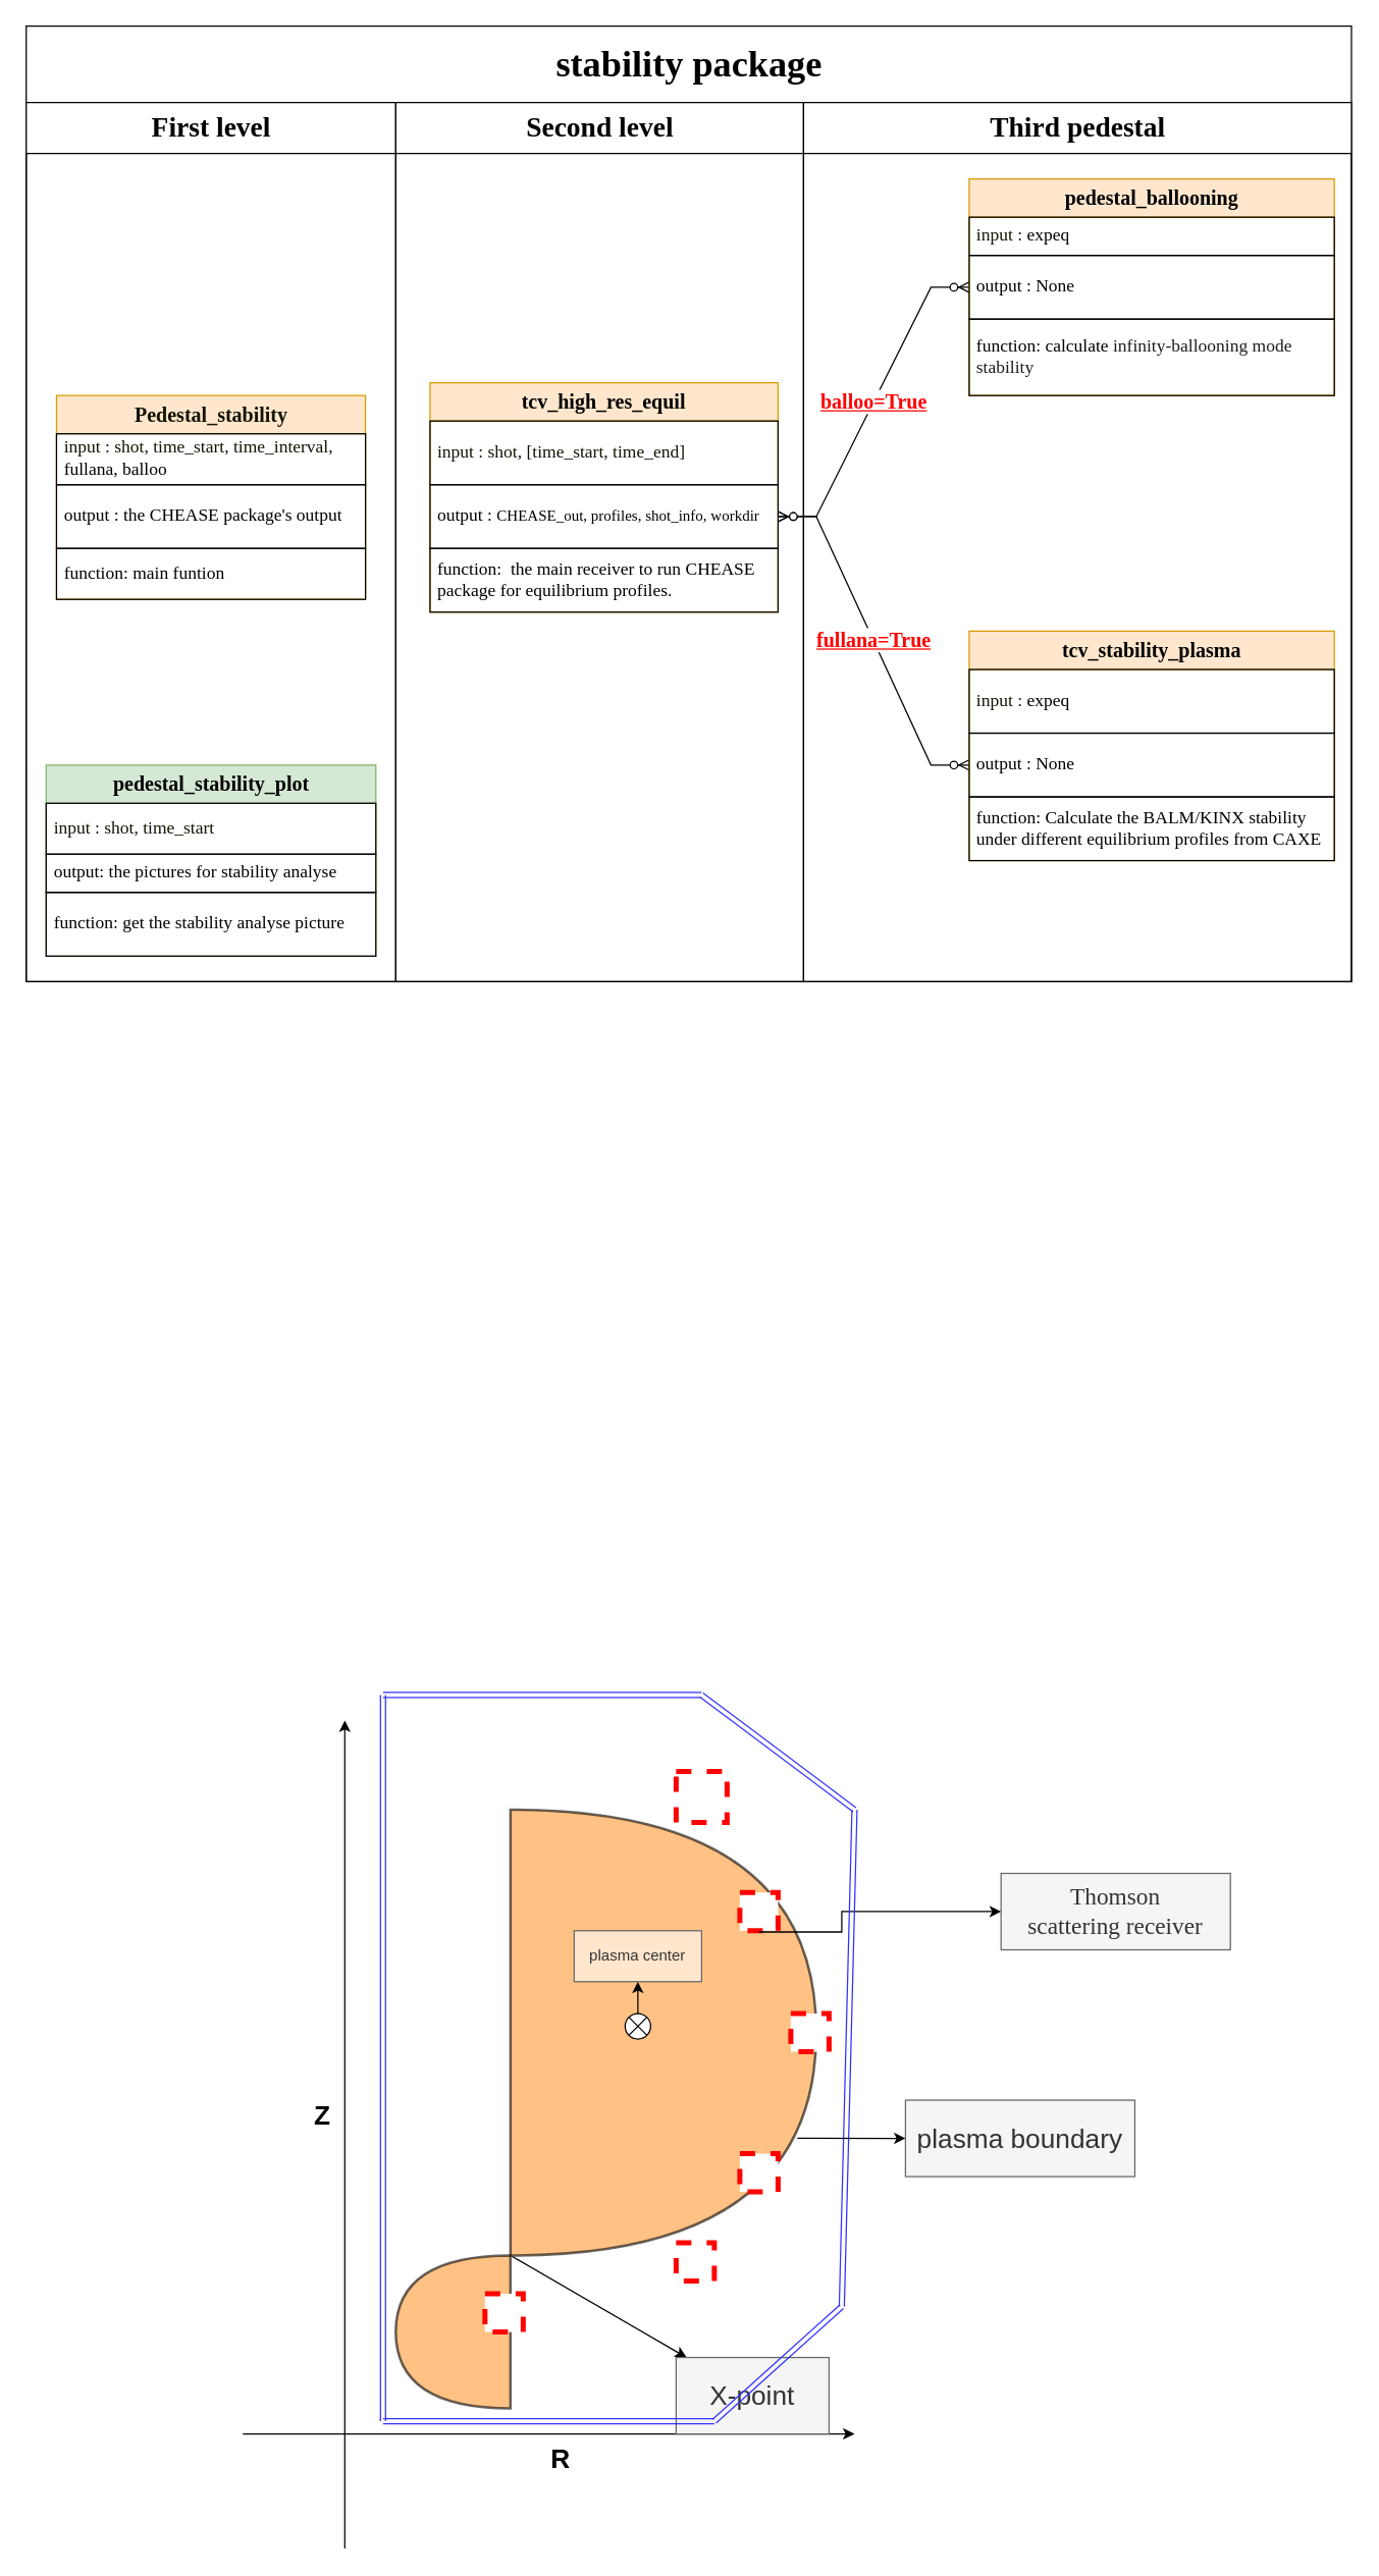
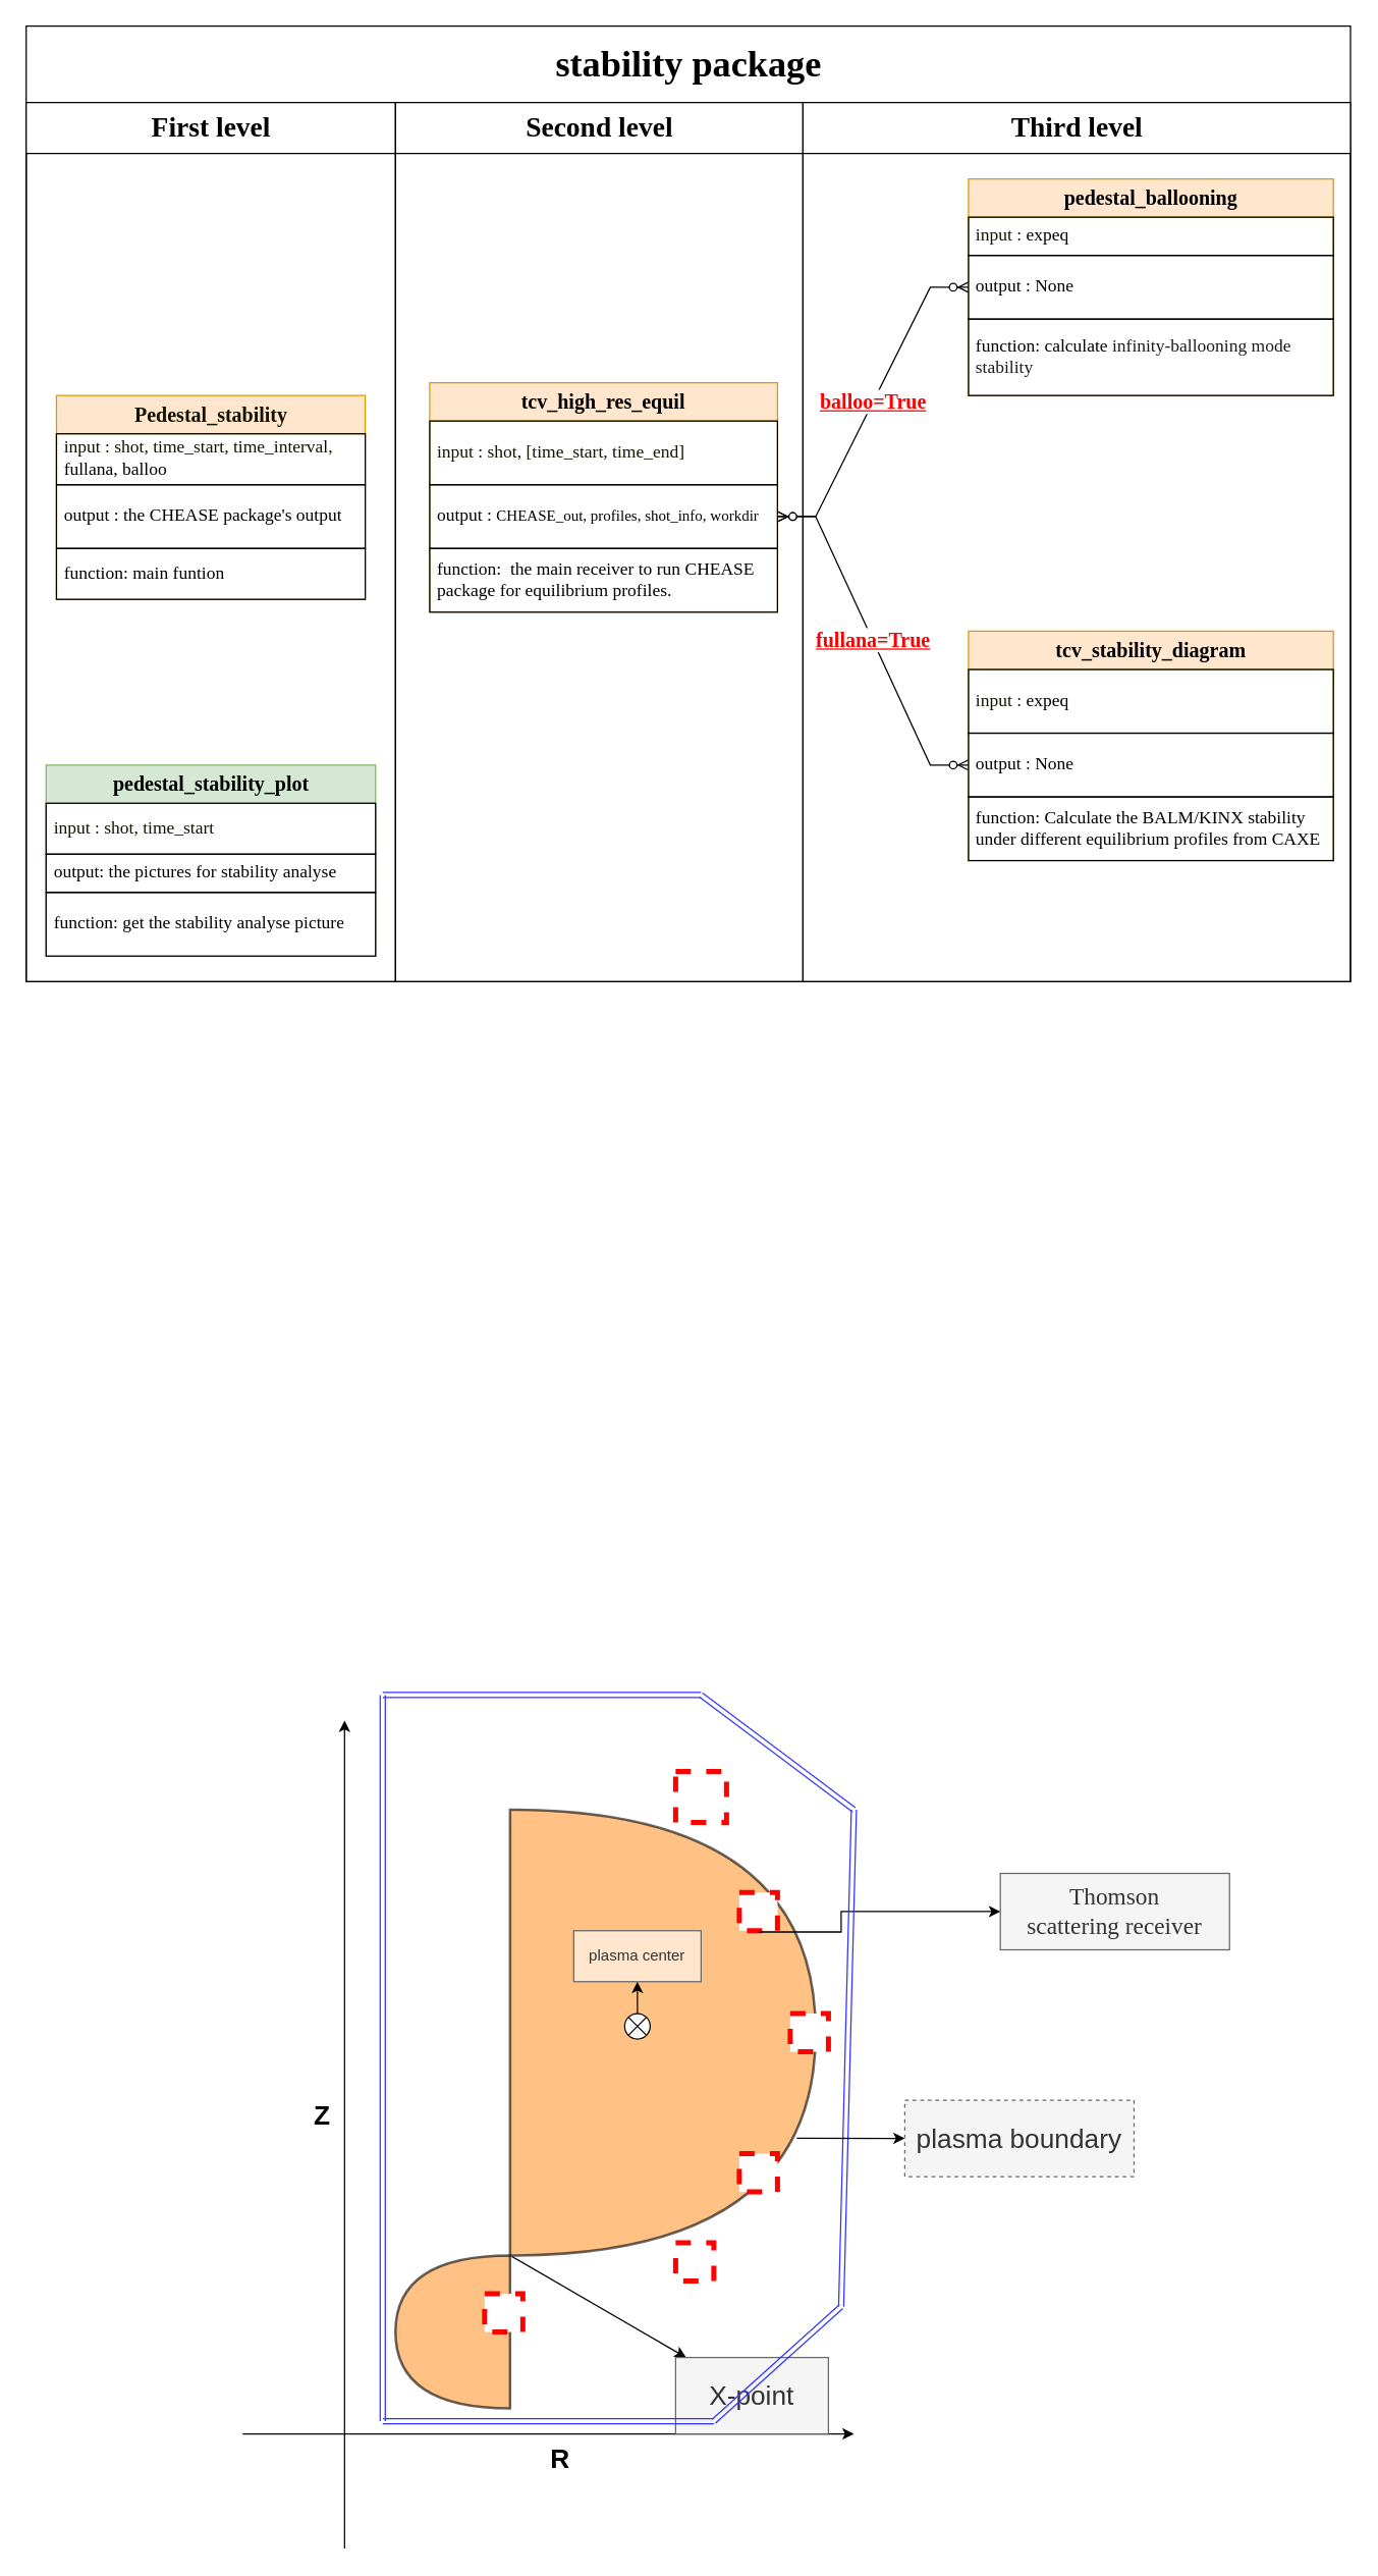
- <mxCell id="21" value="&lt;font style=&quot;font-size: 22px;&quot;&gt;Third pedestal&lt;/font&gt;" style="swimlane;html=1;startSize=40;fontFamily=Times New Roman;fontSize=22;" parent="3" vertex="1"><mxGeometry x="610" y="60" width="430" height="690" as="geometry" /></mxCell>
+ <mxCell id="21" value="&lt;font style=&quot;font-size: 22px;&quot;&gt;Third level&lt;/font&gt;" style="swimlane;html=1;startSize=40;fontFamily=Times New Roman;fontSize=22;" parent="3" vertex="1"><mxGeometry x="610" y="60" width="430" height="690" as="geometry" /></mxCell>
- <mxCell id="26" value="&lt;code style=&quot;caret-color: rgb(0, 0, 0); text-align: start;&quot;&gt;&lt;font size=&quot;1&quot; face=&quot;Times New Roman&quot;&gt;&lt;b style=&quot;font-size: 16px;&quot;&gt;tcv_stability_plasma&lt;/b&gt;&lt;/font&gt;&lt;/code&gt;" style="swimlane;fontStyle=0;childLayout=stackLayout;horizontal=1;startSize=30;horizontalStack=0;resizeParent=1;resizeParentMax=0;resizeLast=0;collapsible=1;marginBottom=0;whiteSpace=wrap;html=1;fillColor=#ffe6cc;strokeColor=#d79b00;fontFamily=Times New Roman;" parent="21" vertex="1"><mxGeometry x="130" y="415" width="286.56" height="180" as="geometry" /></mxCell>
+ <mxCell id="26" value="&lt;code style=&quot;caret-color: rgb(0, 0, 0); text-align: start;&quot;&gt;&lt;font size=&quot;1&quot; face=&quot;Times New Roman&quot;&gt;&lt;b style=&quot;font-size: 16px;&quot;&gt;tcv_stability_diagram&lt;/b&gt;&lt;/font&gt;&lt;/code&gt;" style="swimlane;fontStyle=0;childLayout=stackLayout;horizontal=1;startSize=30;horizontalStack=0;resizeParent=1;resizeParentMax=0;resizeLast=0;collapsible=1;marginBottom=0;whiteSpace=wrap;html=1;fillColor=#ffe6cc;strokeColor=#d79b00;fontFamily=Times New Roman;" parent="21" vertex="1"><mxGeometry x="130" y="415" width="286.56" height="180" as="geometry" /></mxCell>
- <mxCell id="49" value="&lt;font style=&quot;font-size: 21px;&quot;&gt;plasma boundary&lt;/font&gt;" style="rounded=0;whiteSpace=wrap;html=1;fillColor=#f5f5f5;strokeColor=#666666;fontColor=#333333;" parent="1" vertex="1"><mxGeometry x="710" y="1648" width="180" height="60" as="geometry" /></mxCell>
+ <mxCell id="49" value="&lt;font style=&quot;font-size: 21px;&quot;&gt;plasma boundary&lt;/font&gt;" style="rounded=0;whiteSpace=wrap;html=1;fillColor=#f5f5f5;strokeColor=#666666;fontColor=#333333;dashed=1;" parent="1" vertex="1"><mxGeometry x="710" y="1648" width="180" height="60" as="geometry" /></mxCell>
